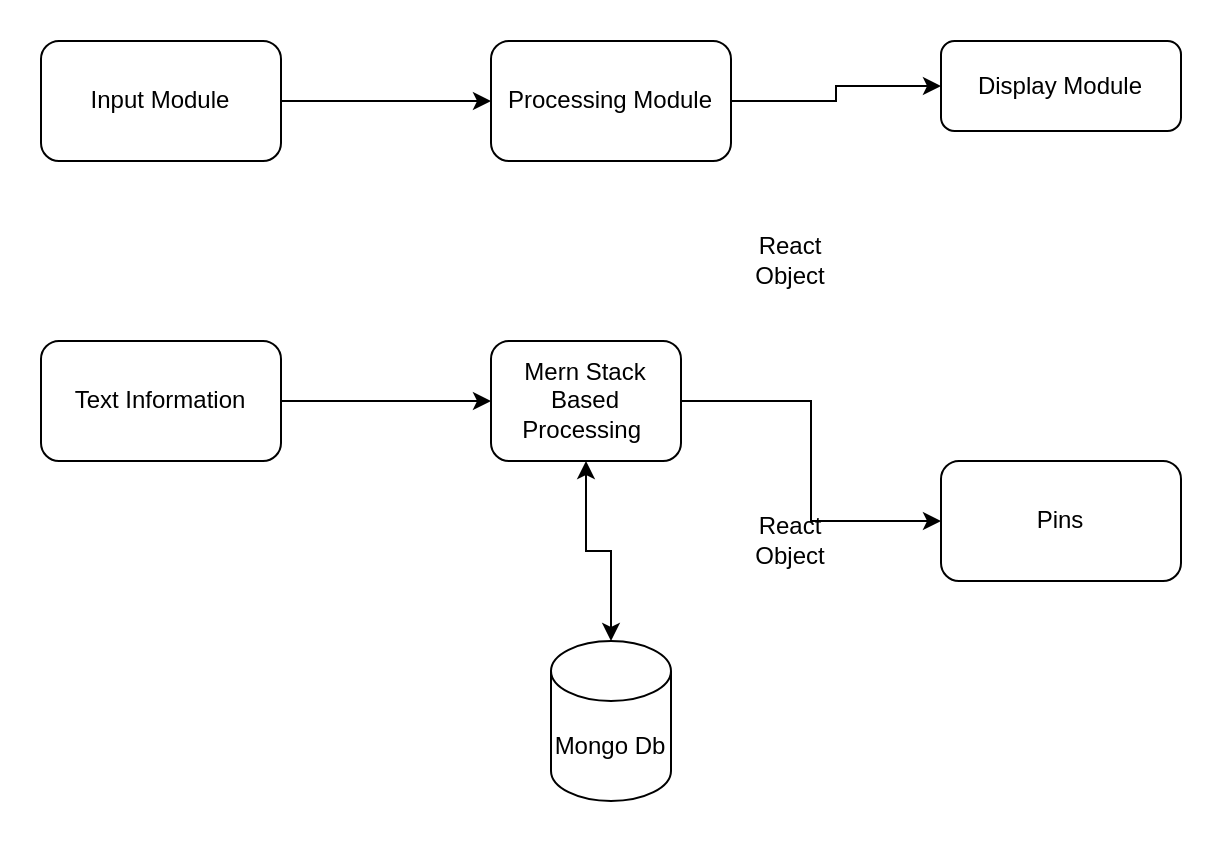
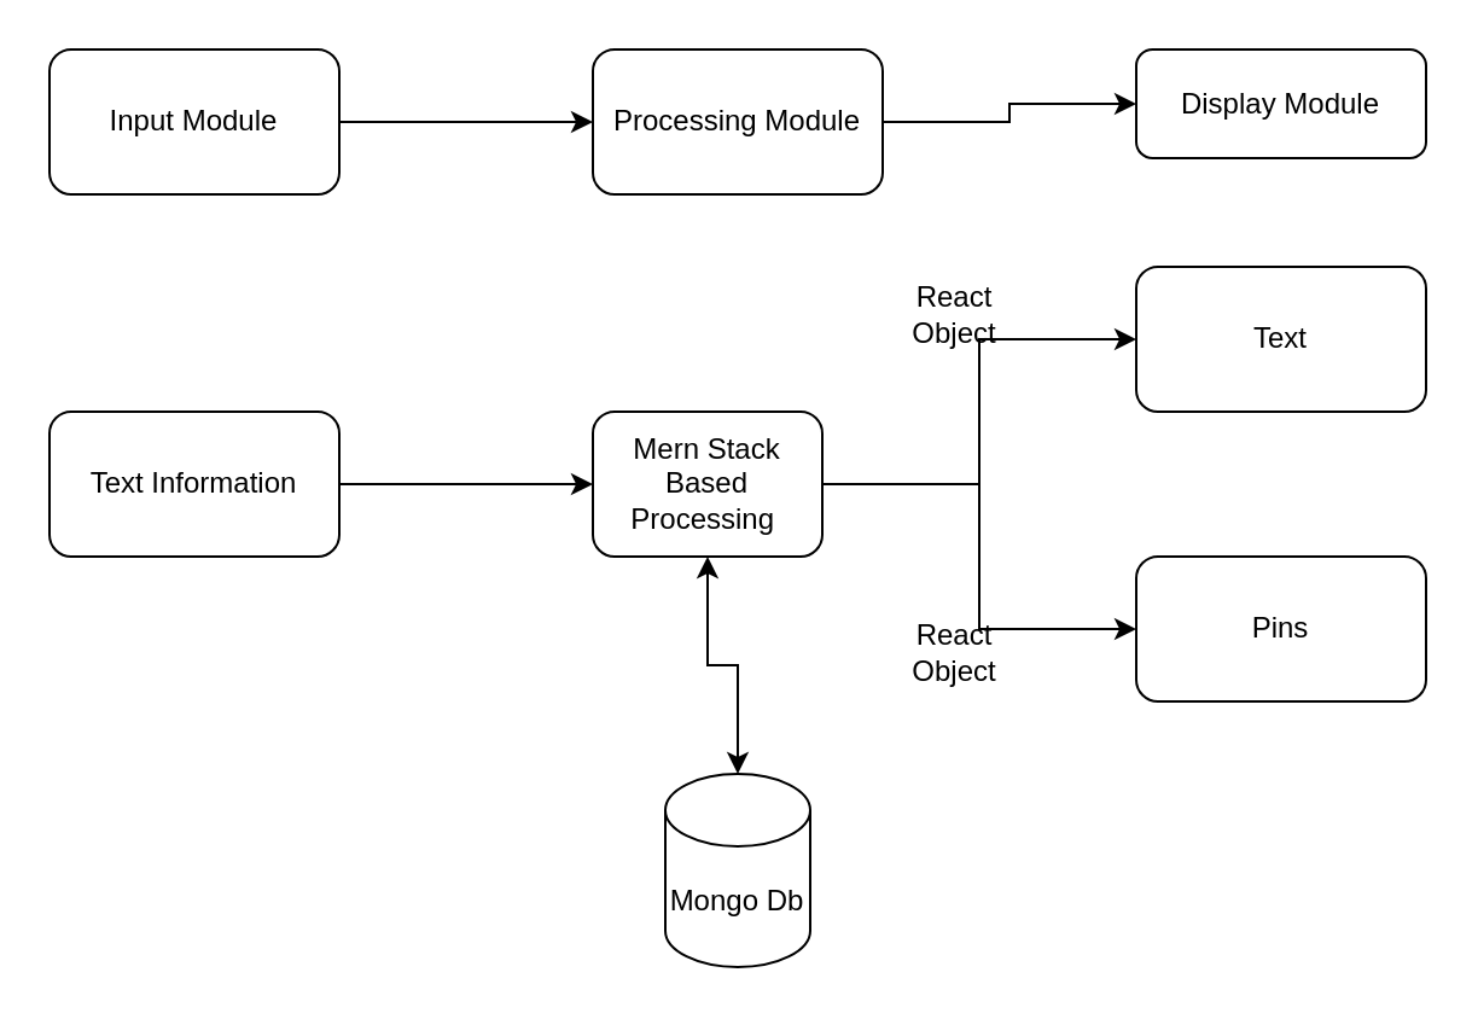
+ <mxCell id="12" value="" style="edgeStyle=orthogonalEdgeStyle;rounded=0;orthogonalLoop=1;jettySize=auto;html=1;" edge="1" parent="7" source="9" target="11"><mxGeometry relative="1" as="geometry" /></mxCell>
+ <mxCell id="11" value="Text" style="whiteSpace=wrap;html=1;rounded=1;" vertex="1" parent="7"><mxGeometry x="450" width="120" height="60" as="geometry" /></mxCell>
